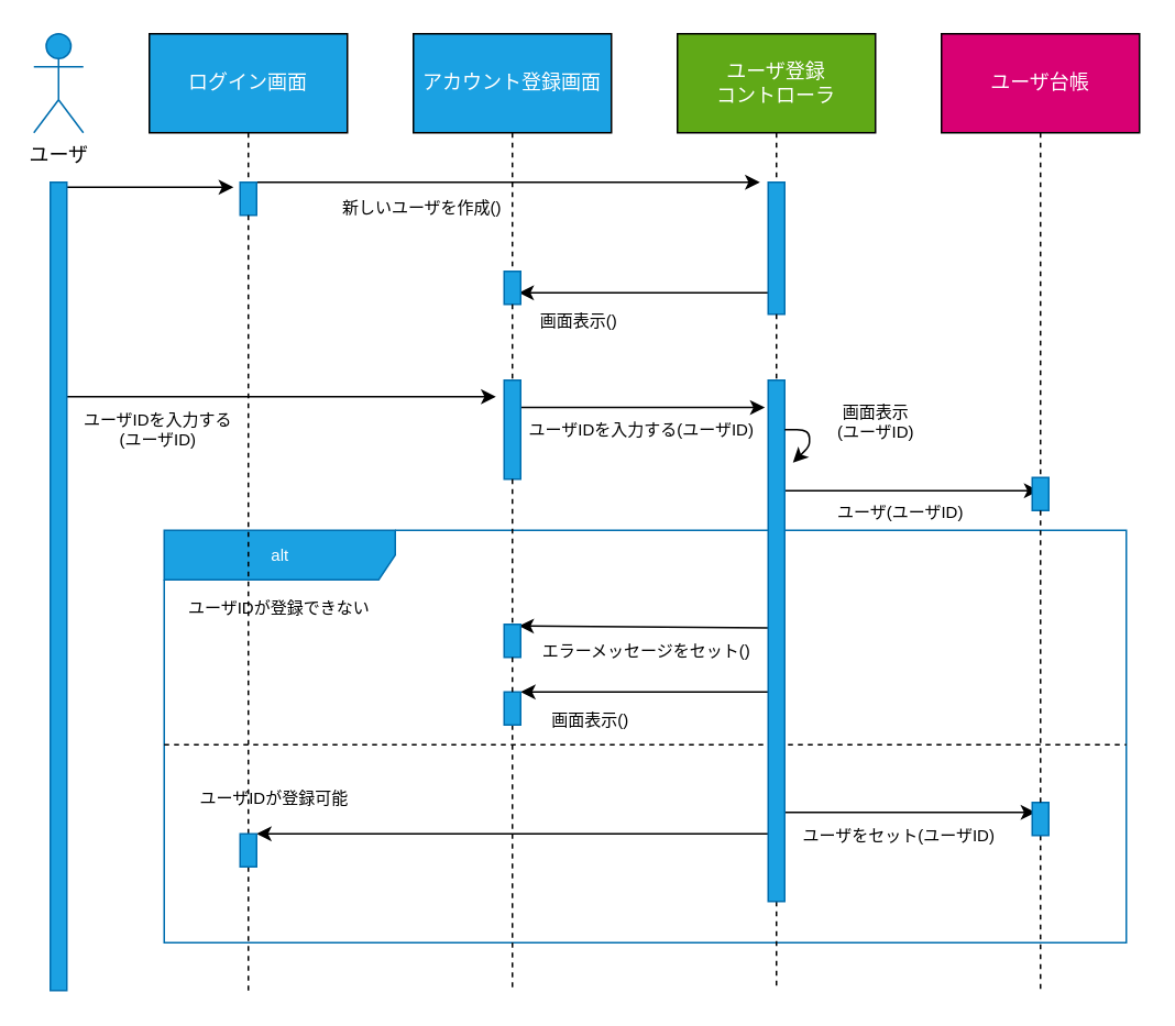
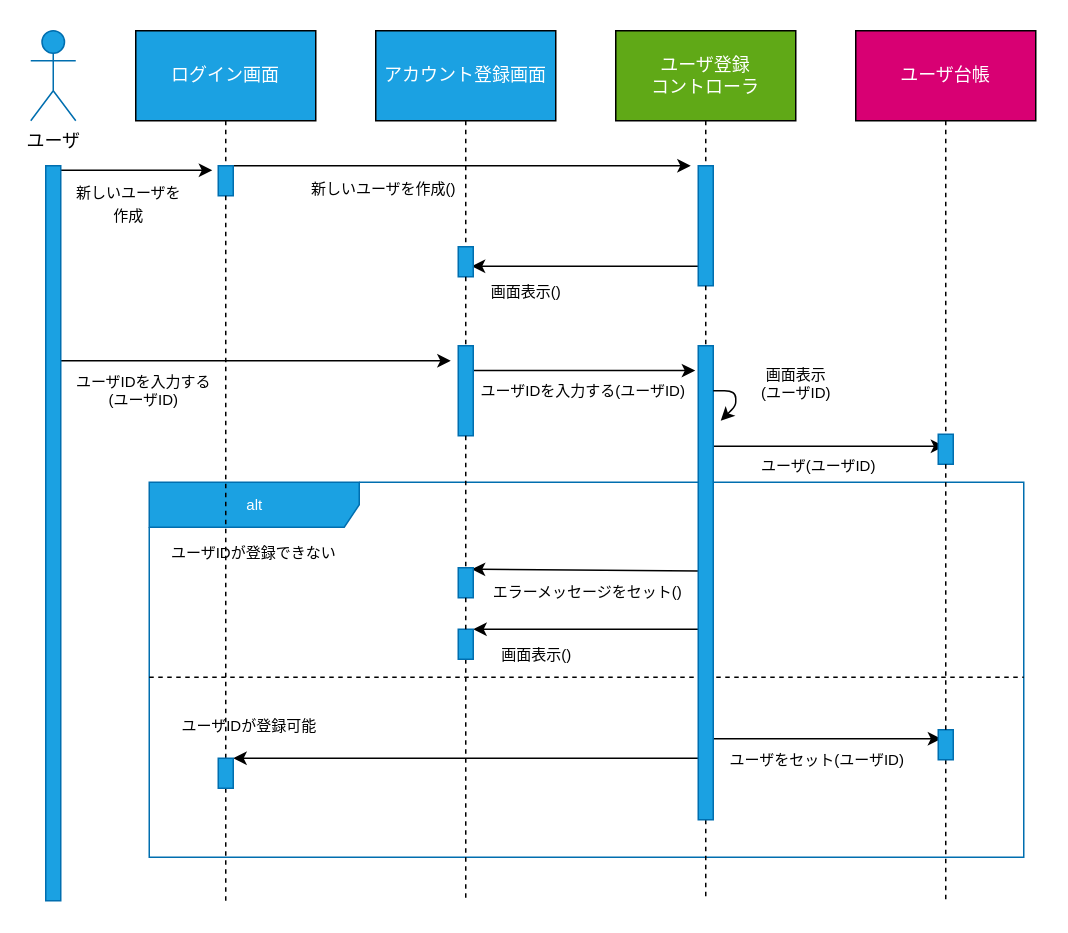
+ <mxCell id="23" value="&lt;font style=&quot;font-size: 10px&quot; color=&quot;#000000&quot;&gt;新しいユーザを&lt;br&gt;作成&lt;/font&gt;" style="text;html=1;align=center;verticalAlign=middle;resizable=0;points=[];autosize=1;strokeColor=none;fillColor=none;" vertex="1" parent="1"><mxGeometry x="40" y="115" width="90" height="40" as="geometry" /></mxCell>
